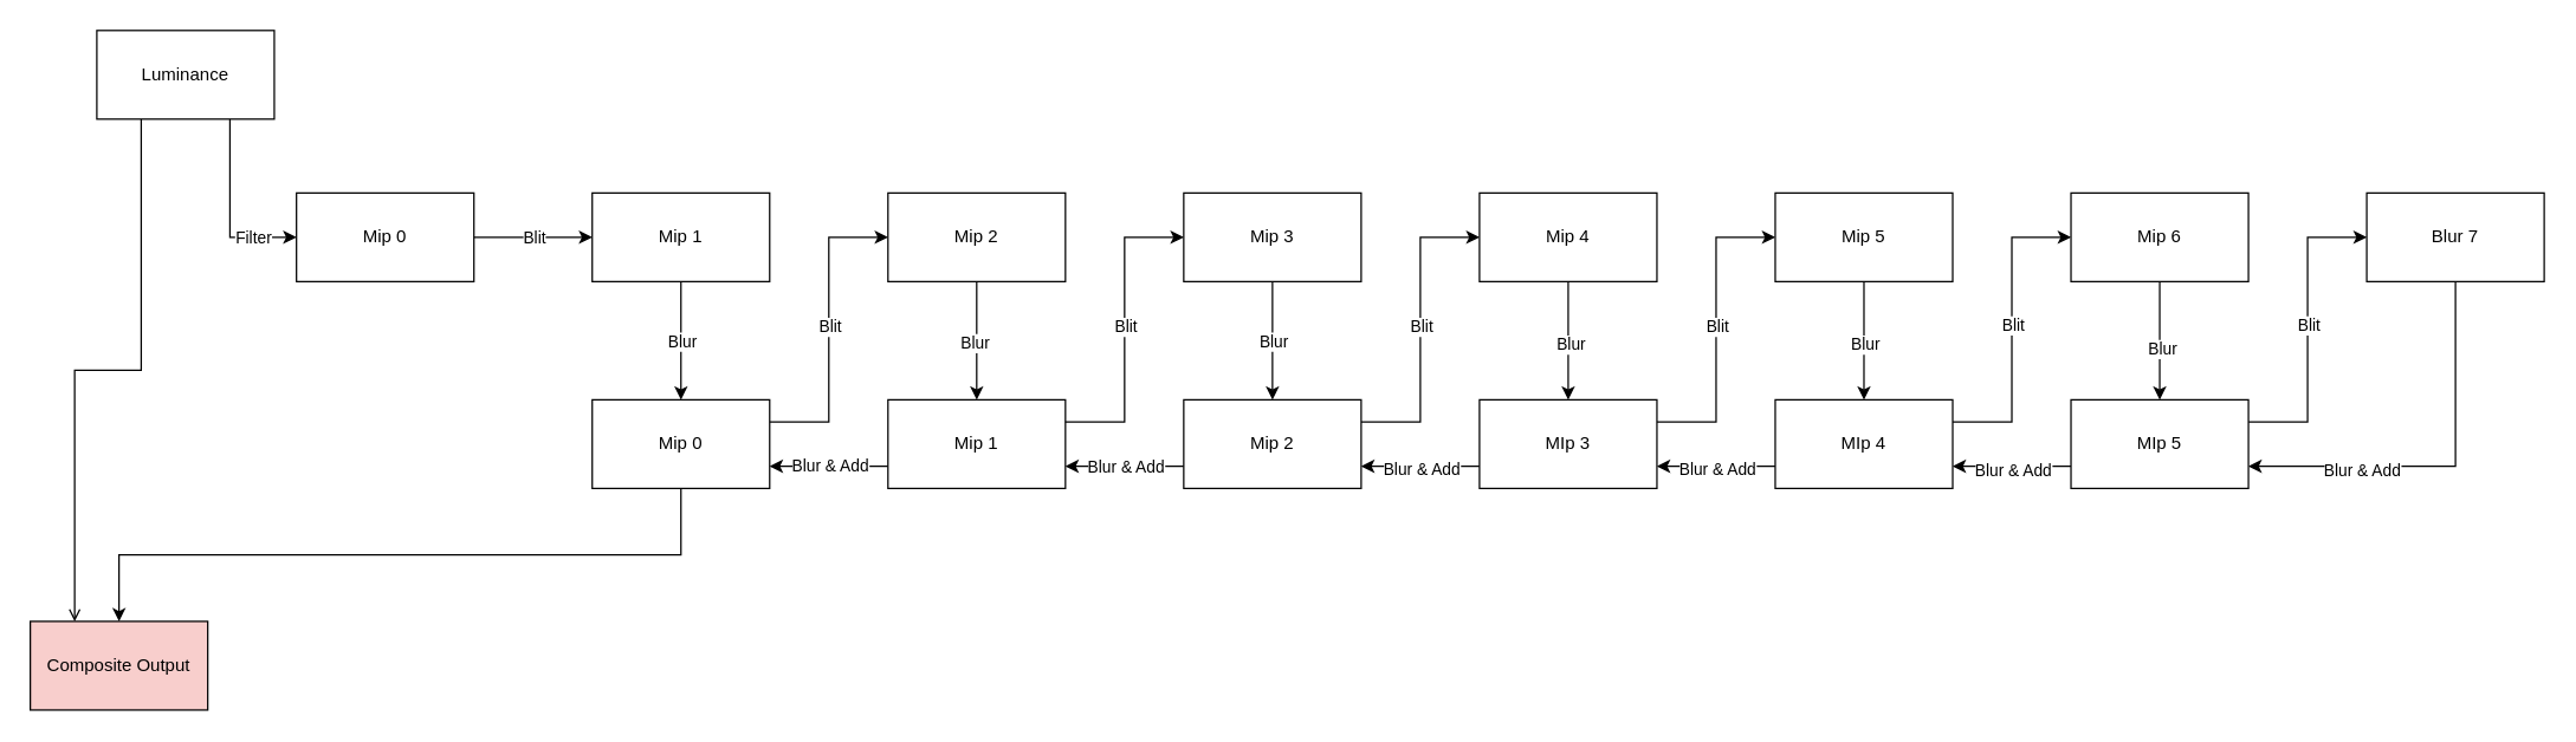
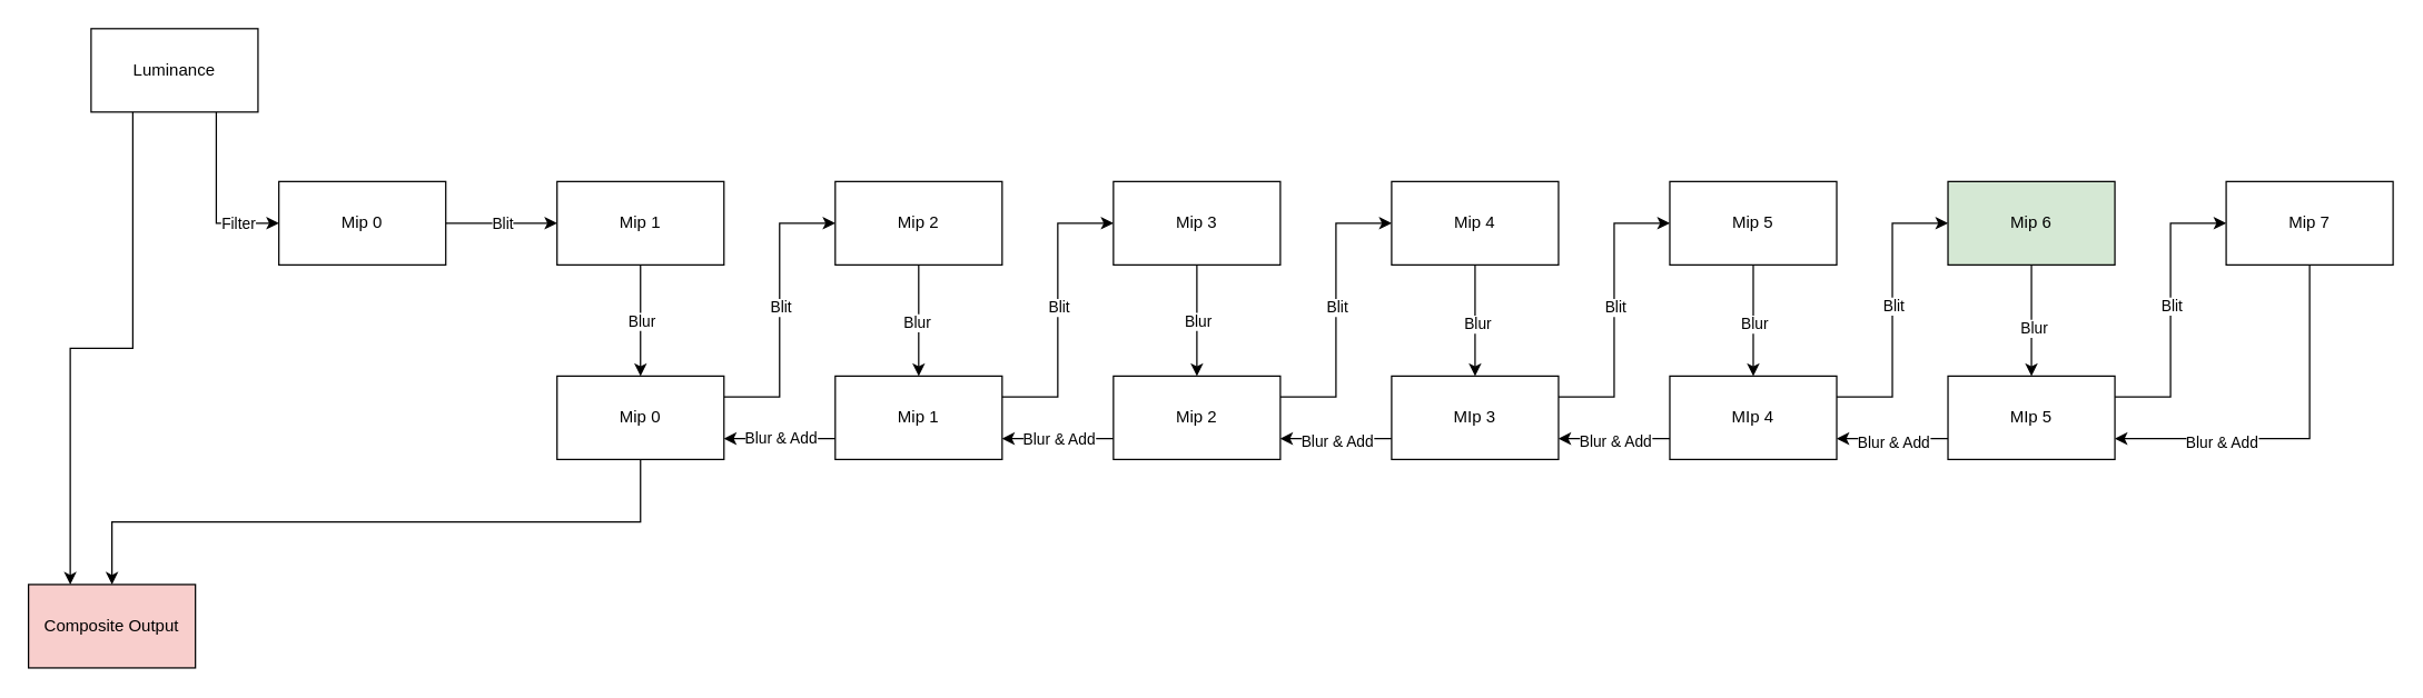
- <mxCell id="22" value="Mip 6" style="rounded=0;whiteSpace=wrap;html=1;" vertex="1" parent="1"><mxGeometry x="1400" y="130" width="120" height="60" as="geometry" /></mxCell>
+ <mxCell id="22" value="Mip 6" style="rounded=0;whiteSpace=wrap;html=1;fillColor=#d5e8d4;" vertex="1" parent="1"><mxGeometry x="1400" y="130" width="120" height="60" as="geometry" /></mxCell>
- <mxCell id="25" value="Blur 7" style="rounded=0;whiteSpace=wrap;html=1;" vertex="1" parent="1"><mxGeometry x="1600" y="130" width="120" height="60" as="geometry" /></mxCell>
+ <mxCell id="25" value="Mip 7" style="rounded=0;whiteSpace=wrap;html=1;" vertex="1" parent="1"><mxGeometry x="1600" y="130" width="120" height="60" as="geometry" /></mxCell>
- <mxCell id="57" style="edgeStyle=orthogonalEdgeStyle;rounded=0;orthogonalLoop=1;jettySize=auto;html=1;exitX=0.25;exitY=1;exitDx=0;exitDy=0;entryX=0.25;entryY=0;entryDx=0;entryDy=0;endArrow=open;" edge="1" parent="1" source="58" target="59"><mxGeometry relative="1" as="geometry" /></mxCell>
+ <mxCell id="57" style="edgeStyle=orthogonalEdgeStyle;rounded=0;orthogonalLoop=1;jettySize=auto;html=1;exitX=0.25;exitY=1;exitDx=0;exitDy=0;entryX=0.25;entryY=0;entryDx=0;entryDy=0;" edge="1" parent="1" source="58" target="59"><mxGeometry relative="1" as="geometry" /></mxCell>
